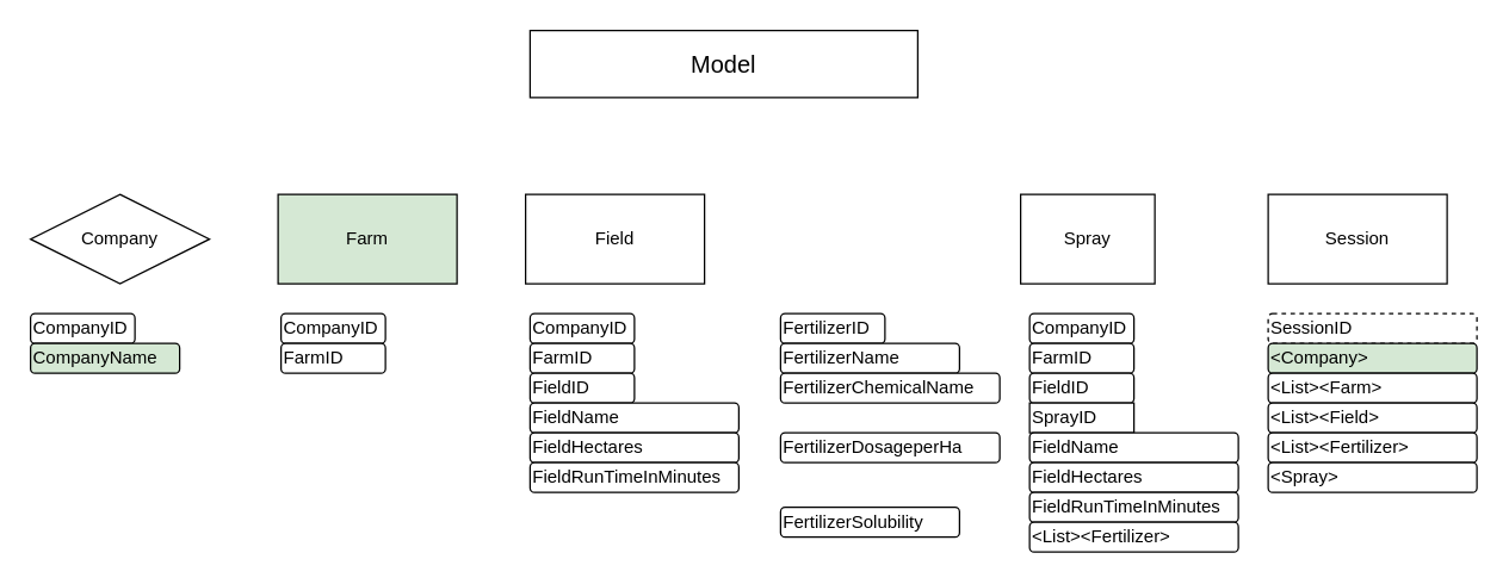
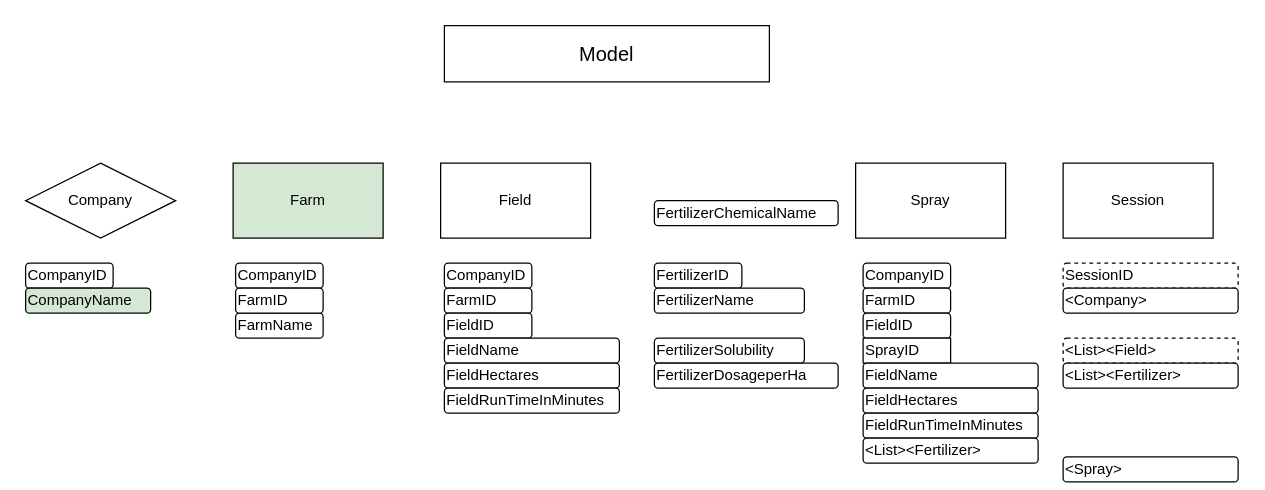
- <mxCell id="6" value="&lt;div&gt;Spray&lt;/div&gt;" style="rounded=0;whiteSpace=wrap;html=1;verticalAlign=middle;" parent="1" vertex="1"><mxGeometry x="684" y="130" width="90" height="60" as="geometry" /></mxCell>
+ <mxCell id="6" value="&lt;div&gt;Spray&lt;/div&gt;" style="rounded=0;whiteSpace=wrap;html=1;verticalAlign=middle;" parent="1" vertex="1"><mxGeometry x="684" y="130" width="120" height="60" as="geometry" /></mxCell>
- <mxCell id="33" value="&amp;lt;Company&amp;gt;" style="rounded=1;whiteSpace=wrap;html=1;align=left;fillColor=#d5e8d4;" vertex="1" parent="1"><mxGeometry x="850" y="230" width="140" height="20" as="geometry" /></mxCell>
+ <mxCell id="33" value="&amp;lt;Company&amp;gt;" style="rounded=1;whiteSpace=wrap;html=1;align=left;" vertex="1" parent="1"><mxGeometry x="850" y="230" width="140" height="20" as="geometry" /></mxCell>
+ <mxCell id="11" value="&lt;div&gt;FarmName&lt;/div&gt;" style="rounded=1;whiteSpace=wrap;html=1;align=left;" parent="1" vertex="1"><mxGeometry x="188" y="250" width="70" height="20" as="geometry" /></mxCell>
- <mxCell id="27" value="FertilizerChemicalName" style="rounded=1;whiteSpace=wrap;html=1;align=left;" parent="1" vertex="1"><mxGeometry x="523" y="250" width="147" height="20" as="geometry" /></mxCell>
+ <mxCell id="27" value="FertilizerChemicalName" style="rounded=1;whiteSpace=wrap;html=1;align=left;" parent="1" vertex="1"><mxGeometry x="523" y="160" width="147" height="20" as="geometry" /></mxCell>
- <mxCell id="34" value="&amp;lt;List&amp;gt;&amp;lt;Farm&amp;gt;" style="rounded=1;whiteSpace=wrap;html=1;align=left;" vertex="1" parent="1"><mxGeometry x="850" y="250" width="140" height="20" as="geometry" /></mxCell>
- <mxCell id="35" value="&amp;lt;List&amp;gt;&amp;lt;Field&amp;gt;" style="rounded=1;whiteSpace=wrap;html=1;align=left;" vertex="1" parent="1"><mxGeometry x="850" y="270" width="140" height="20" as="geometry" /></mxCell>
+ <mxCell id="35" value="&amp;lt;List&amp;gt;&amp;lt;Field&amp;gt;" style="rounded=1;whiteSpace=wrap;html=1;align=left;dashed=1;" vertex="1" parent="1"><mxGeometry x="850" y="270" width="140" height="20" as="geometry" /></mxCell>
- <mxCell id="37" value="&amp;lt;Spray&amp;gt;" style="rounded=1;whiteSpace=wrap;html=1;align=left;" vertex="1" parent="1"><mxGeometry x="850" y="310" width="140" height="20" as="geometry" /></mxCell>
+ <mxCell id="37" value="&amp;lt;Spray&amp;gt;" style="rounded=1;whiteSpace=wrap;html=1;align=left;" vertex="1" parent="1"><mxGeometry x="850" y="365" width="140" height="20" as="geometry" /></mxCell>
- <mxCell id="28" value="&lt;div&gt;FertilizerSolubility&lt;/div&gt;" style="rounded=1;whiteSpace=wrap;html=1;align=left;" parent="1" vertex="1"><mxGeometry x="523" y="340" width="120" height="20" as="geometry" /></mxCell>
+ <mxCell id="28" value="&lt;div&gt;FertilizerSolubility&lt;/div&gt;" style="rounded=1;whiteSpace=wrap;html=1;align=left;" parent="1" vertex="1"><mxGeometry x="523" y="270" width="120" height="20" as="geometry" /></mxCell>
